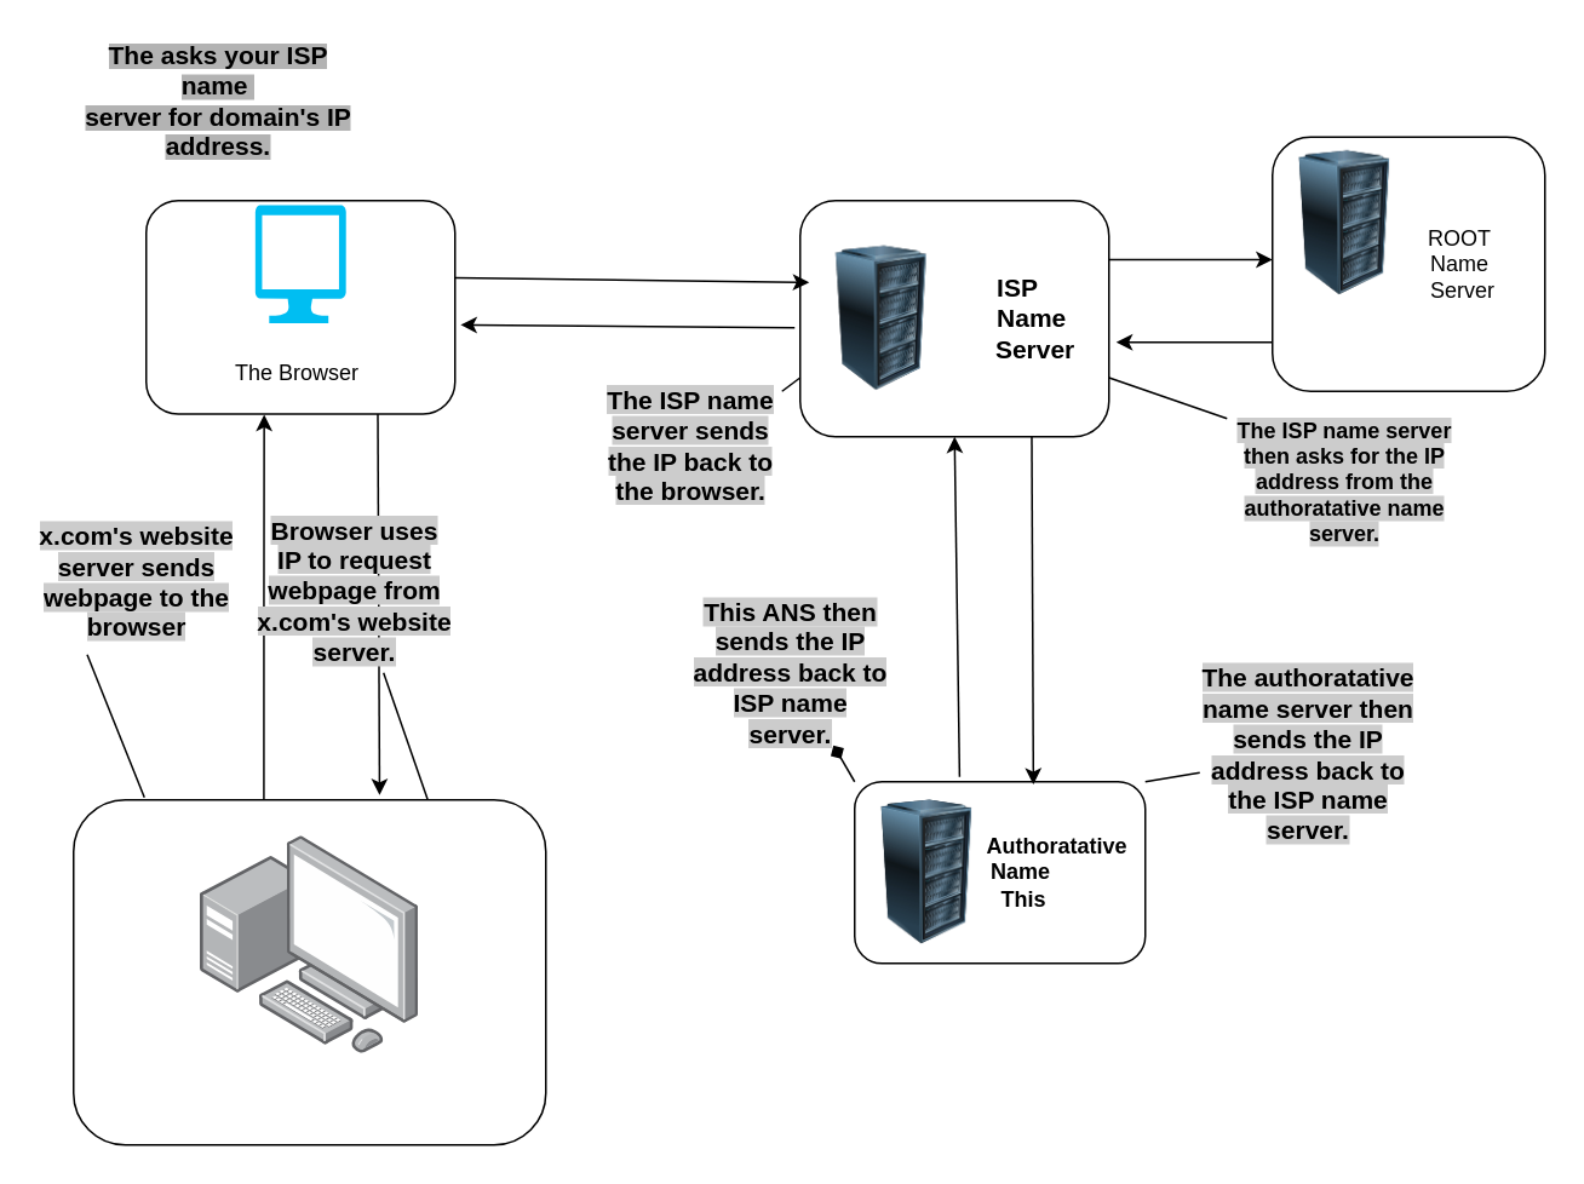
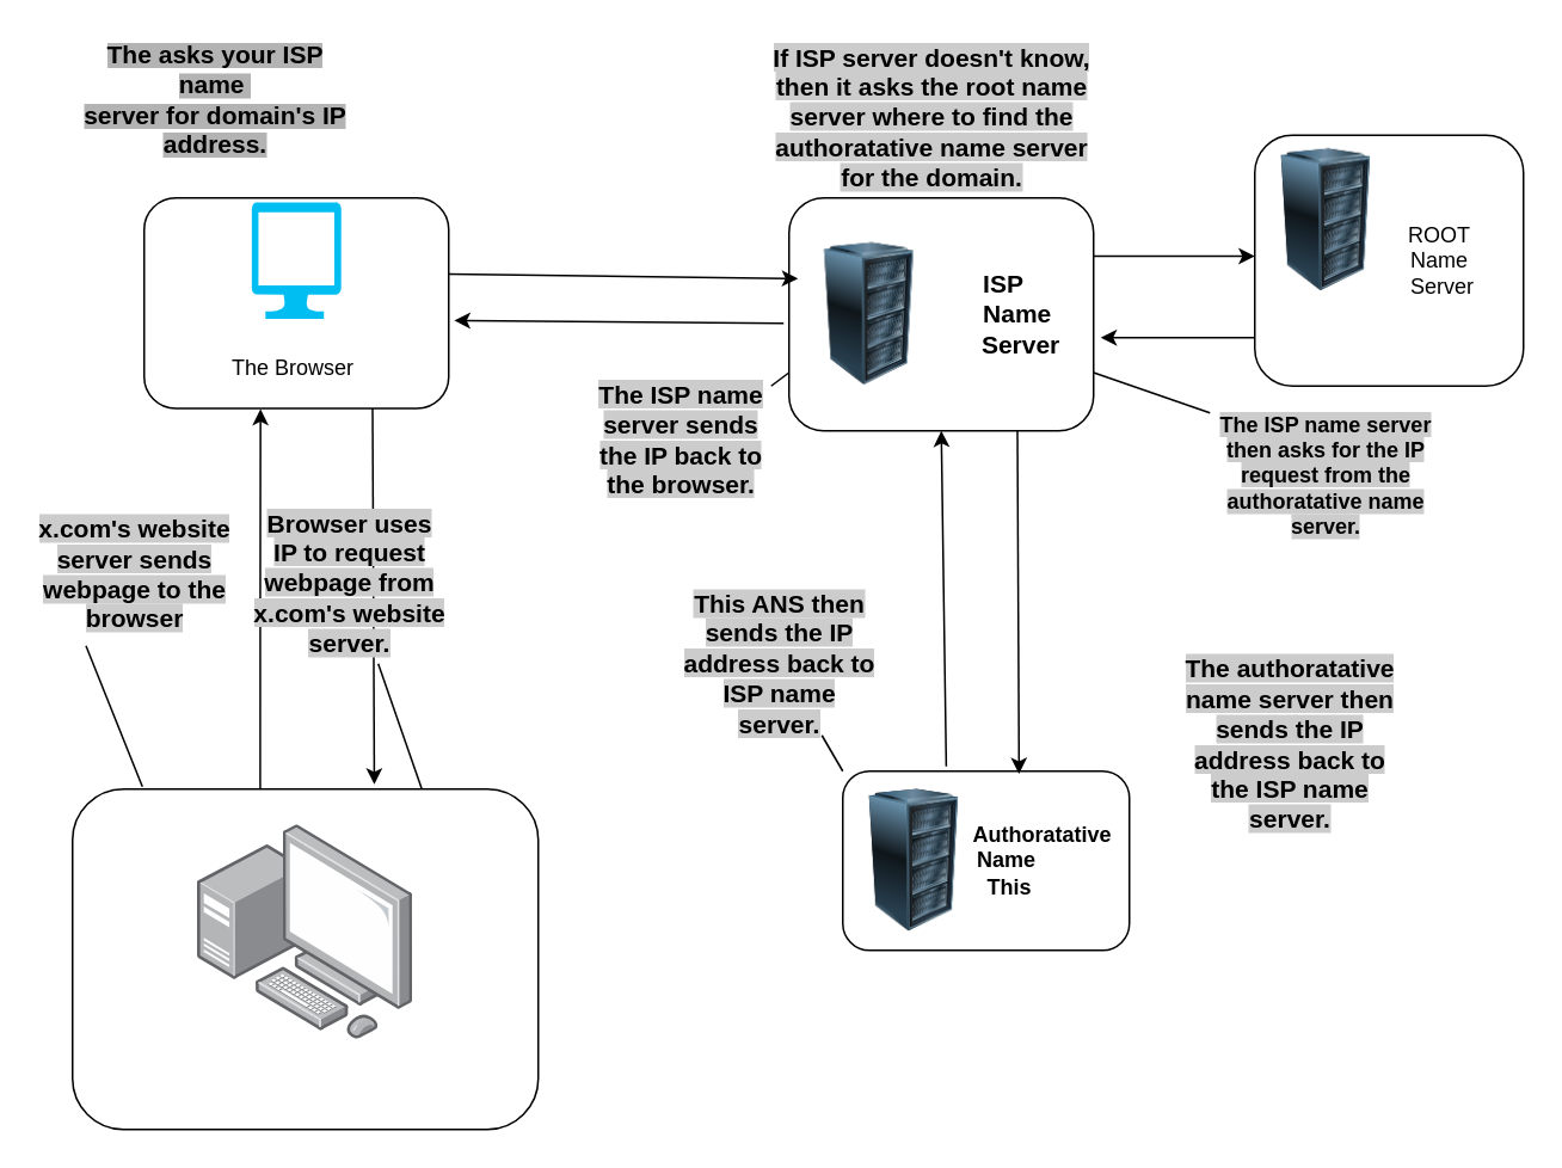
+ <mxCell id="12" value="&lt;font style=&quot;font-size: 14px&quot;&gt;&lt;b style=&quot;background-color: rgb(204 , 204 , 204)&quot;&gt;If ISP server doesn't know, then it asks the root name server where to find the authoratative name server for the domain.&lt;/b&gt;&lt;/font&gt;" style="text;html=1;strokeColor=none;fillColor=none;align=center;verticalAlign=middle;whiteSpace=wrap;rounded=0;" vertex="1" parent="1"><mxGeometry x="430" y="30" width="180" height="70" as="geometry" /></mxCell>
- <mxCell id="19" value="&lt;span style=&quot;background-color: rgb(204 , 204 , 204)&quot;&gt;&lt;b&gt;The ISP name server then asks for the IP address from the authoratative name server.&lt;/b&gt;&lt;/span&gt;" style="text;html=1;strokeColor=none;fillColor=none;align=center;verticalAlign=middle;whiteSpace=wrap;rounded=0;" vertex="1" parent="1"><mxGeometry x="675" y="230" width="130" height="70" as="geometry" /></mxCell>
+ <mxCell id="19" value="&lt;span style=&quot;background-color: rgb(204 , 204 , 204)&quot;&gt;&lt;b&gt;The ISP name server then asks for the IP request from the authoratative name server.&lt;/b&gt;&lt;/span&gt;" style="text;html=1;strokeColor=none;fillColor=none;align=center;verticalAlign=middle;whiteSpace=wrap;rounded=0;" vertex="1" parent="1"><mxGeometry x="675" y="230" width="130" height="70" as="geometry" /></mxCell>
- <mxCell id="23" value="" style="endArrow=diamond;html=1;exitX=0;exitY=0;exitDx=0;exitDy=0;" edge="1" parent="1" source="5" target="24"><mxGeometry width="50" height="50" relative="1" as="geometry"><mxPoint x="420" y="300" as="sourcePoint" /><mxPoint x="340" y="410" as="targetPoint" /></mxGeometry></mxCell>
+ <mxCell id="23" value="" style="endArrow=none;html=1;exitX=0;exitY=0;exitDx=0;exitDy=0;" edge="1" parent="1" source="5" target="24"><mxGeometry width="50" height="50" relative="1" as="geometry"><mxPoint x="420" y="300" as="sourcePoint" /><mxPoint x="340" y="410" as="targetPoint" /></mxGeometry></mxCell>
- <mxCell id="20" value="" style="endArrow=none;html=1;exitX=1;exitY=0;exitDx=0;exitDy=0;" edge="1" parent="1" source="5" target="21"><mxGeometry width="50" height="50" relative="1" as="geometry"><mxPoint x="420" y="350" as="sourcePoint" /><mxPoint x="590" y="410" as="targetPoint" /></mxGeometry></mxCell>
